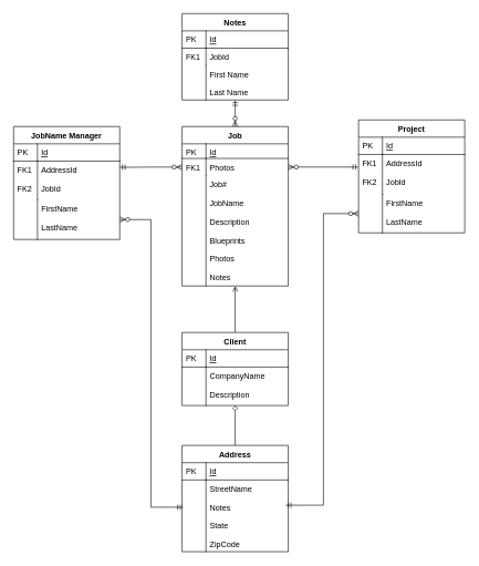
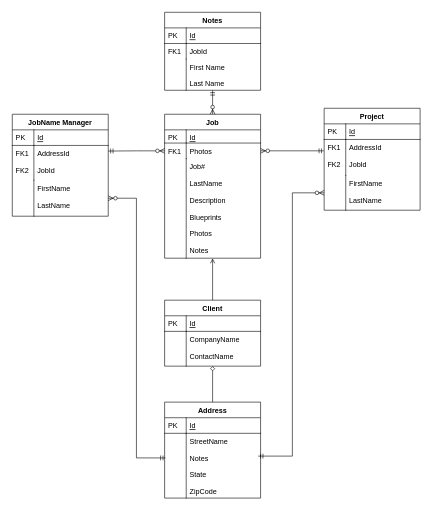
- <mxCell id="14" value="Job#&#10;&#10;JobName&#10;&#10;Description&#10;&#10;Blueprints&#10;&#10;Photos&#10;&#10;Notes" style="shape=partialRectangle;top=0;left=0;right=0;bottom=0;align=left;verticalAlign=top;fillColor=none;spacingLeft=40;spacingRight=4;overflow=hidden;rotatable=0;points=[[0,0.5],[1,0.5]];portConstraint=eastwest;dropTarget=0;rounded=0;shadow=0;strokeWidth=1;" parent="9" vertex="1"><mxGeometry y="74" width="160" height="166" as="geometry" /></mxCell>
+ <mxCell id="14" value="Job#&#10;&#10;LastName&#10;&#10;Description&#10;&#10;Blueprints&#10;&#10;Photos&#10;&#10;Notes" style="shape=partialRectangle;top=0;left=0;right=0;bottom=0;align=left;verticalAlign=top;fillColor=none;spacingLeft=40;spacingRight=4;overflow=hidden;rotatable=0;points=[[0,0.5],[1,0.5]];portConstraint=eastwest;dropTarget=0;rounded=0;shadow=0;strokeWidth=1;" parent="9" vertex="1"><mxGeometry y="74" width="160" height="166" as="geometry" /></mxCell>
- <mxCell id="40" value="CompanyName&#10;&#10;Description" style="shape=partialRectangle;top=0;left=0;right=0;bottom=0;align=left;verticalAlign=top;fillColor=none;spacingLeft=40;spacingRight=4;overflow=hidden;rotatable=0;points=[[0,0.5],[1,0.5]];portConstraint=eastwest;dropTarget=0;rounded=0;shadow=0;strokeWidth=1;" parent="37" vertex="1"><mxGeometry y="52" width="160" height="58" as="geometry" /></mxCell>
+ <mxCell id="40" value="CompanyName&#10;&#10;ContactName" style="shape=partialRectangle;top=0;left=0;right=0;bottom=0;align=left;verticalAlign=top;fillColor=none;spacingLeft=40;spacingRight=4;overflow=hidden;rotatable=0;points=[[0,0.5],[1,0.5]];portConstraint=eastwest;dropTarget=0;rounded=0;shadow=0;strokeWidth=1;" parent="37" vertex="1"><mxGeometry y="52" width="160" height="58" as="geometry" /></mxCell>
